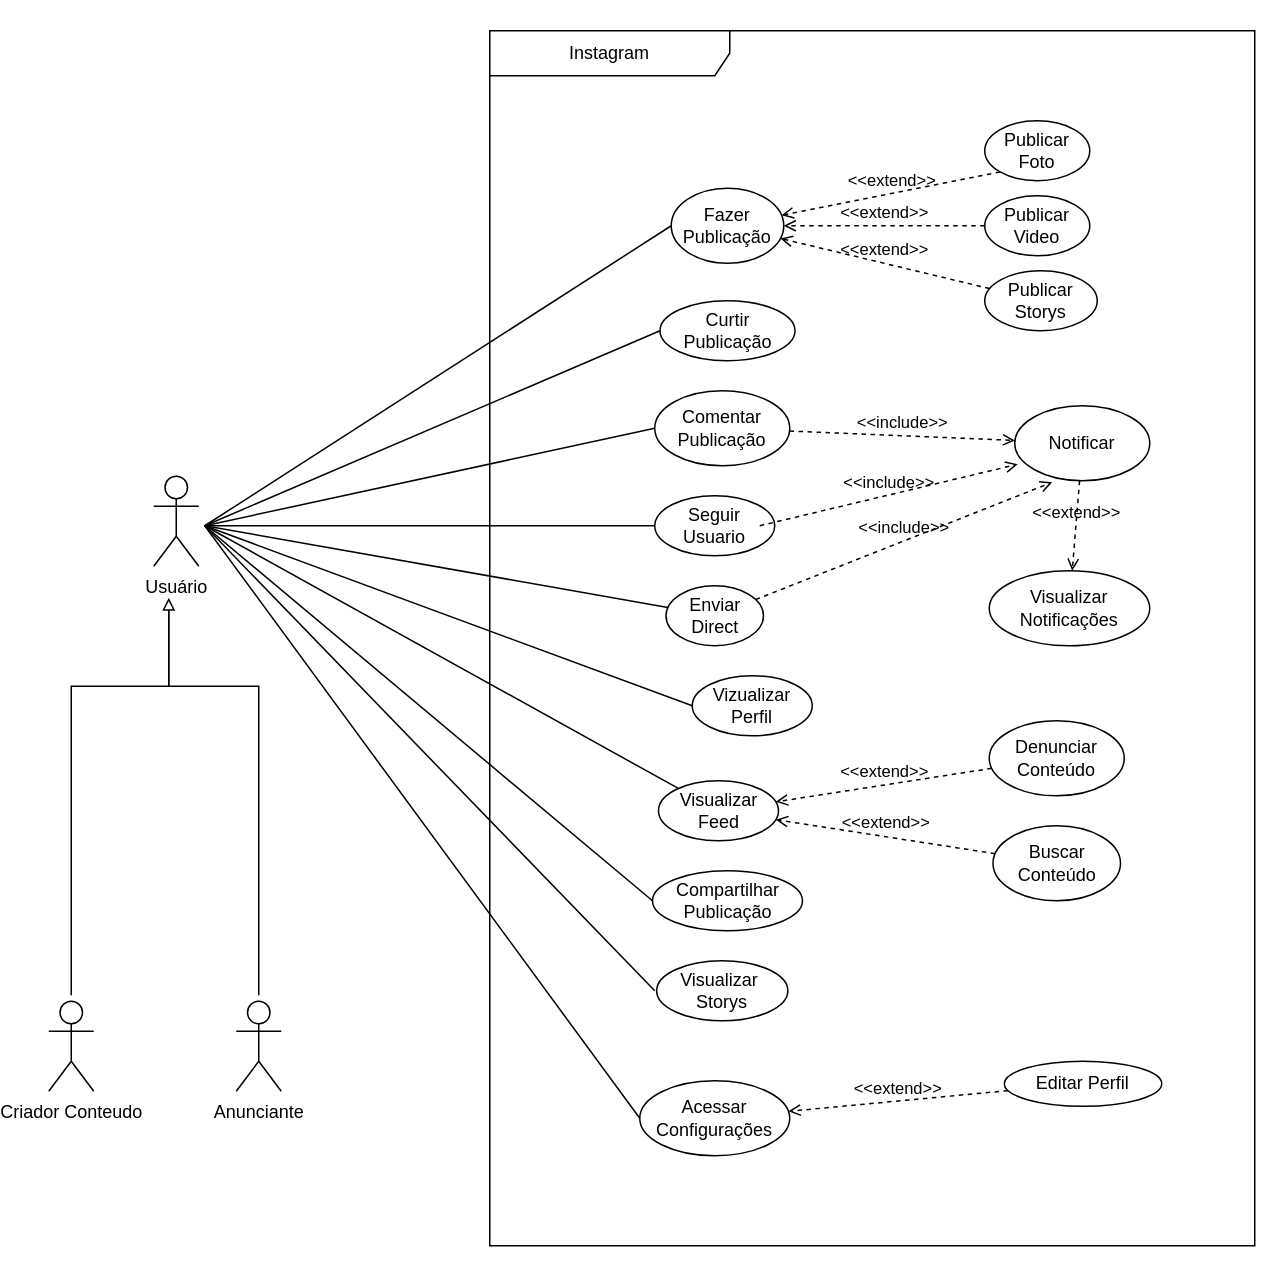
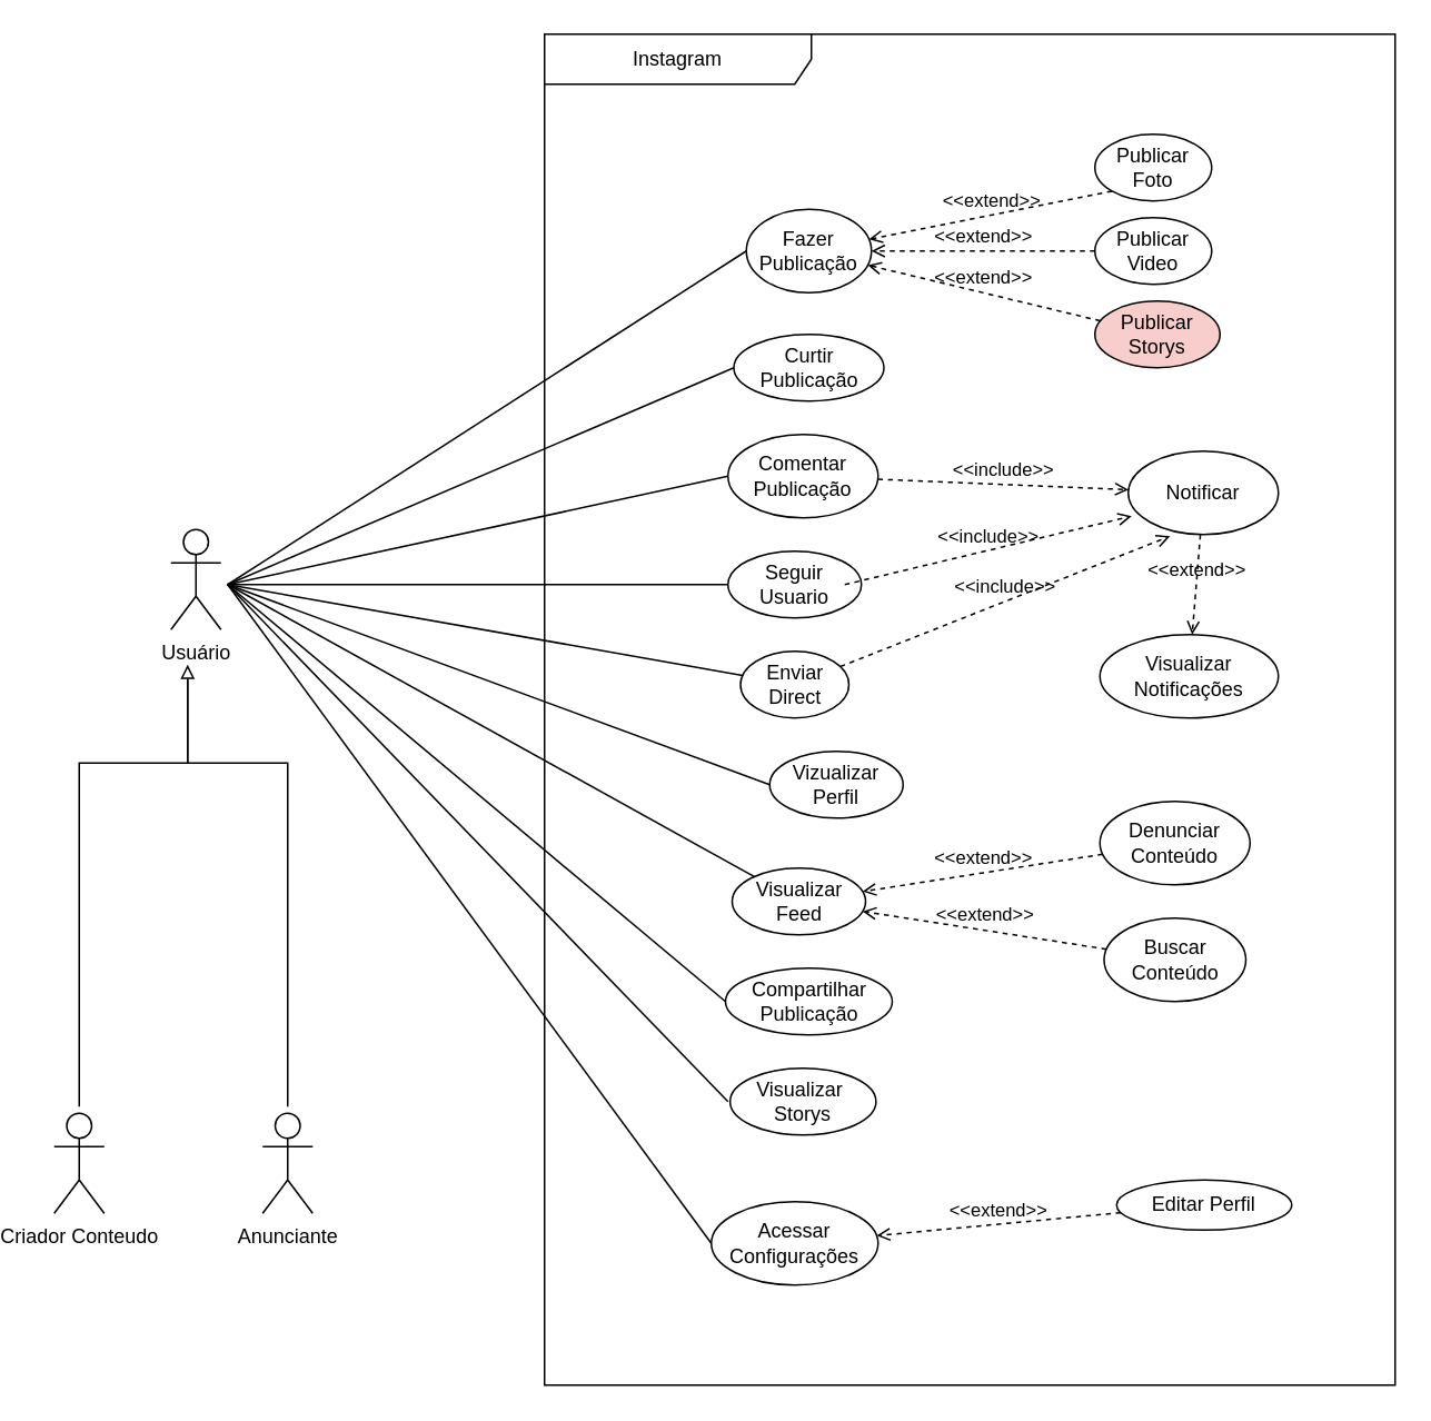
- <mxCell id="10" value="Publicar Storys" style="ellipse;whiteSpace=wrap;html=1;" vertex="1" parent="3"><mxGeometry x="330" y="160" width="75" height="40" as="geometry" /></mxCell>
+ <mxCell id="10" value="Publicar Storys" style="ellipse;whiteSpace=wrap;html=1;fillColor=#f8cecc;" vertex="1" parent="3"><mxGeometry x="330" y="160" width="75" height="40" as="geometry" /></mxCell>
